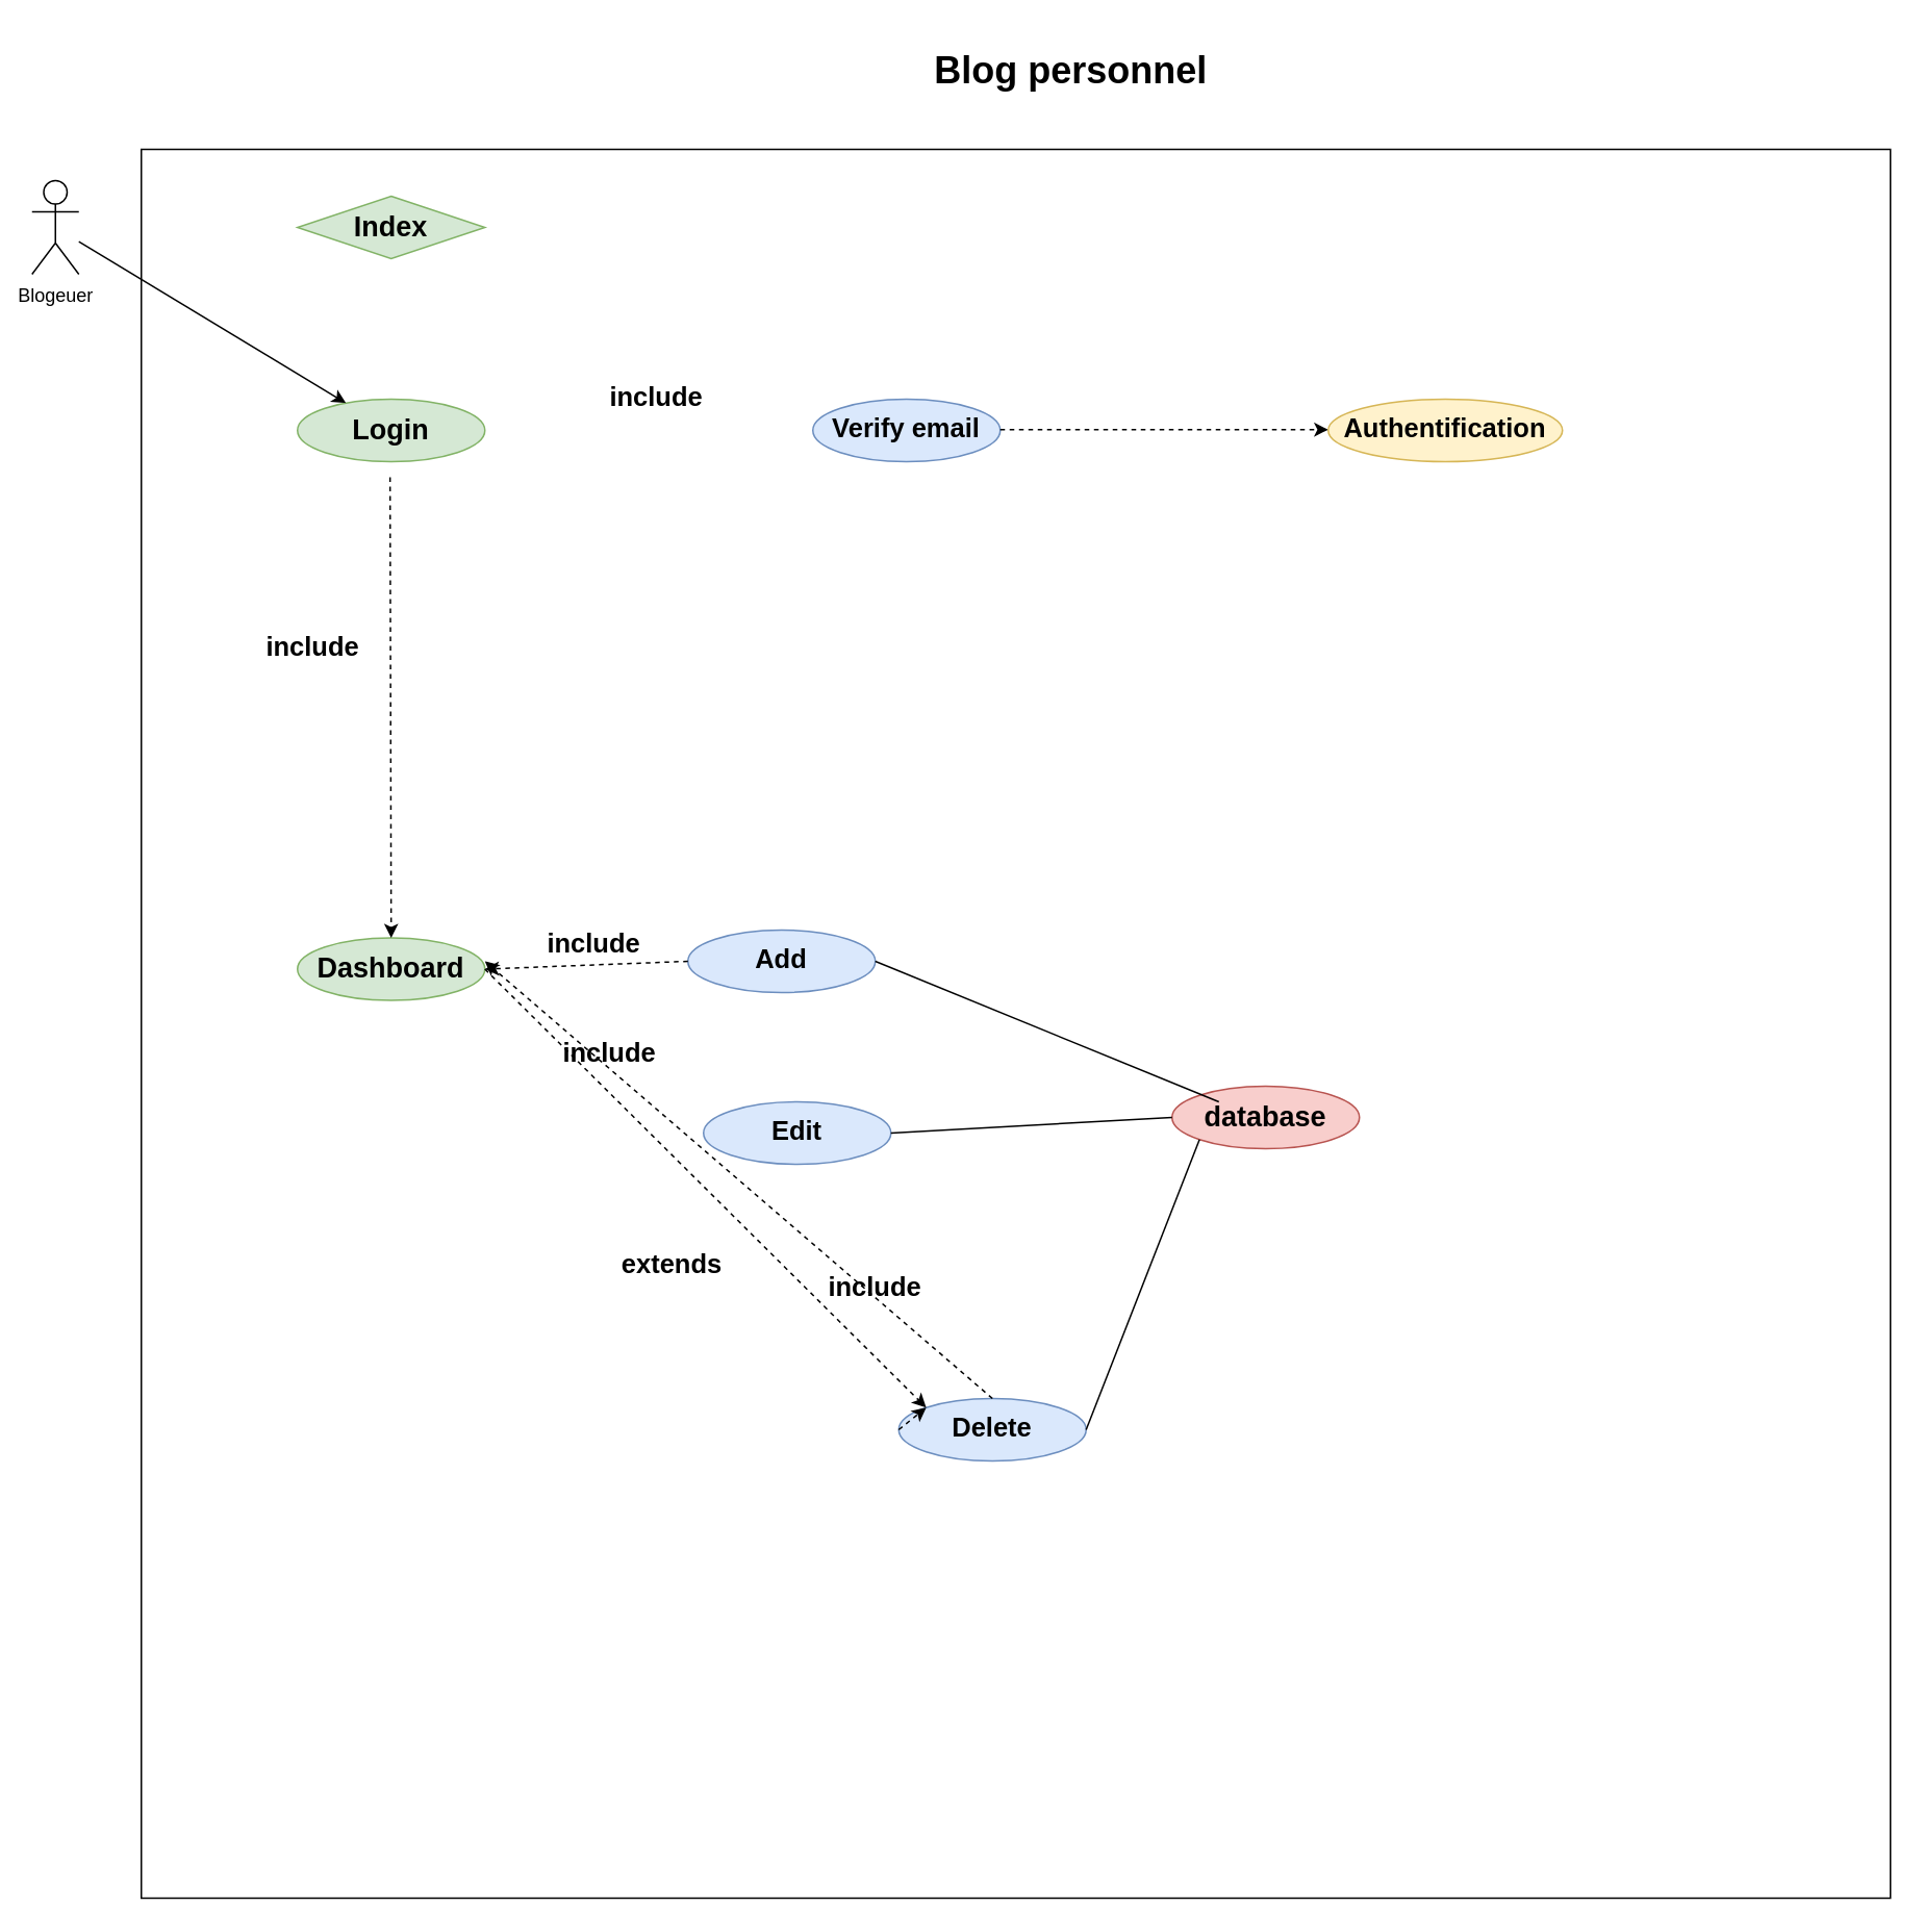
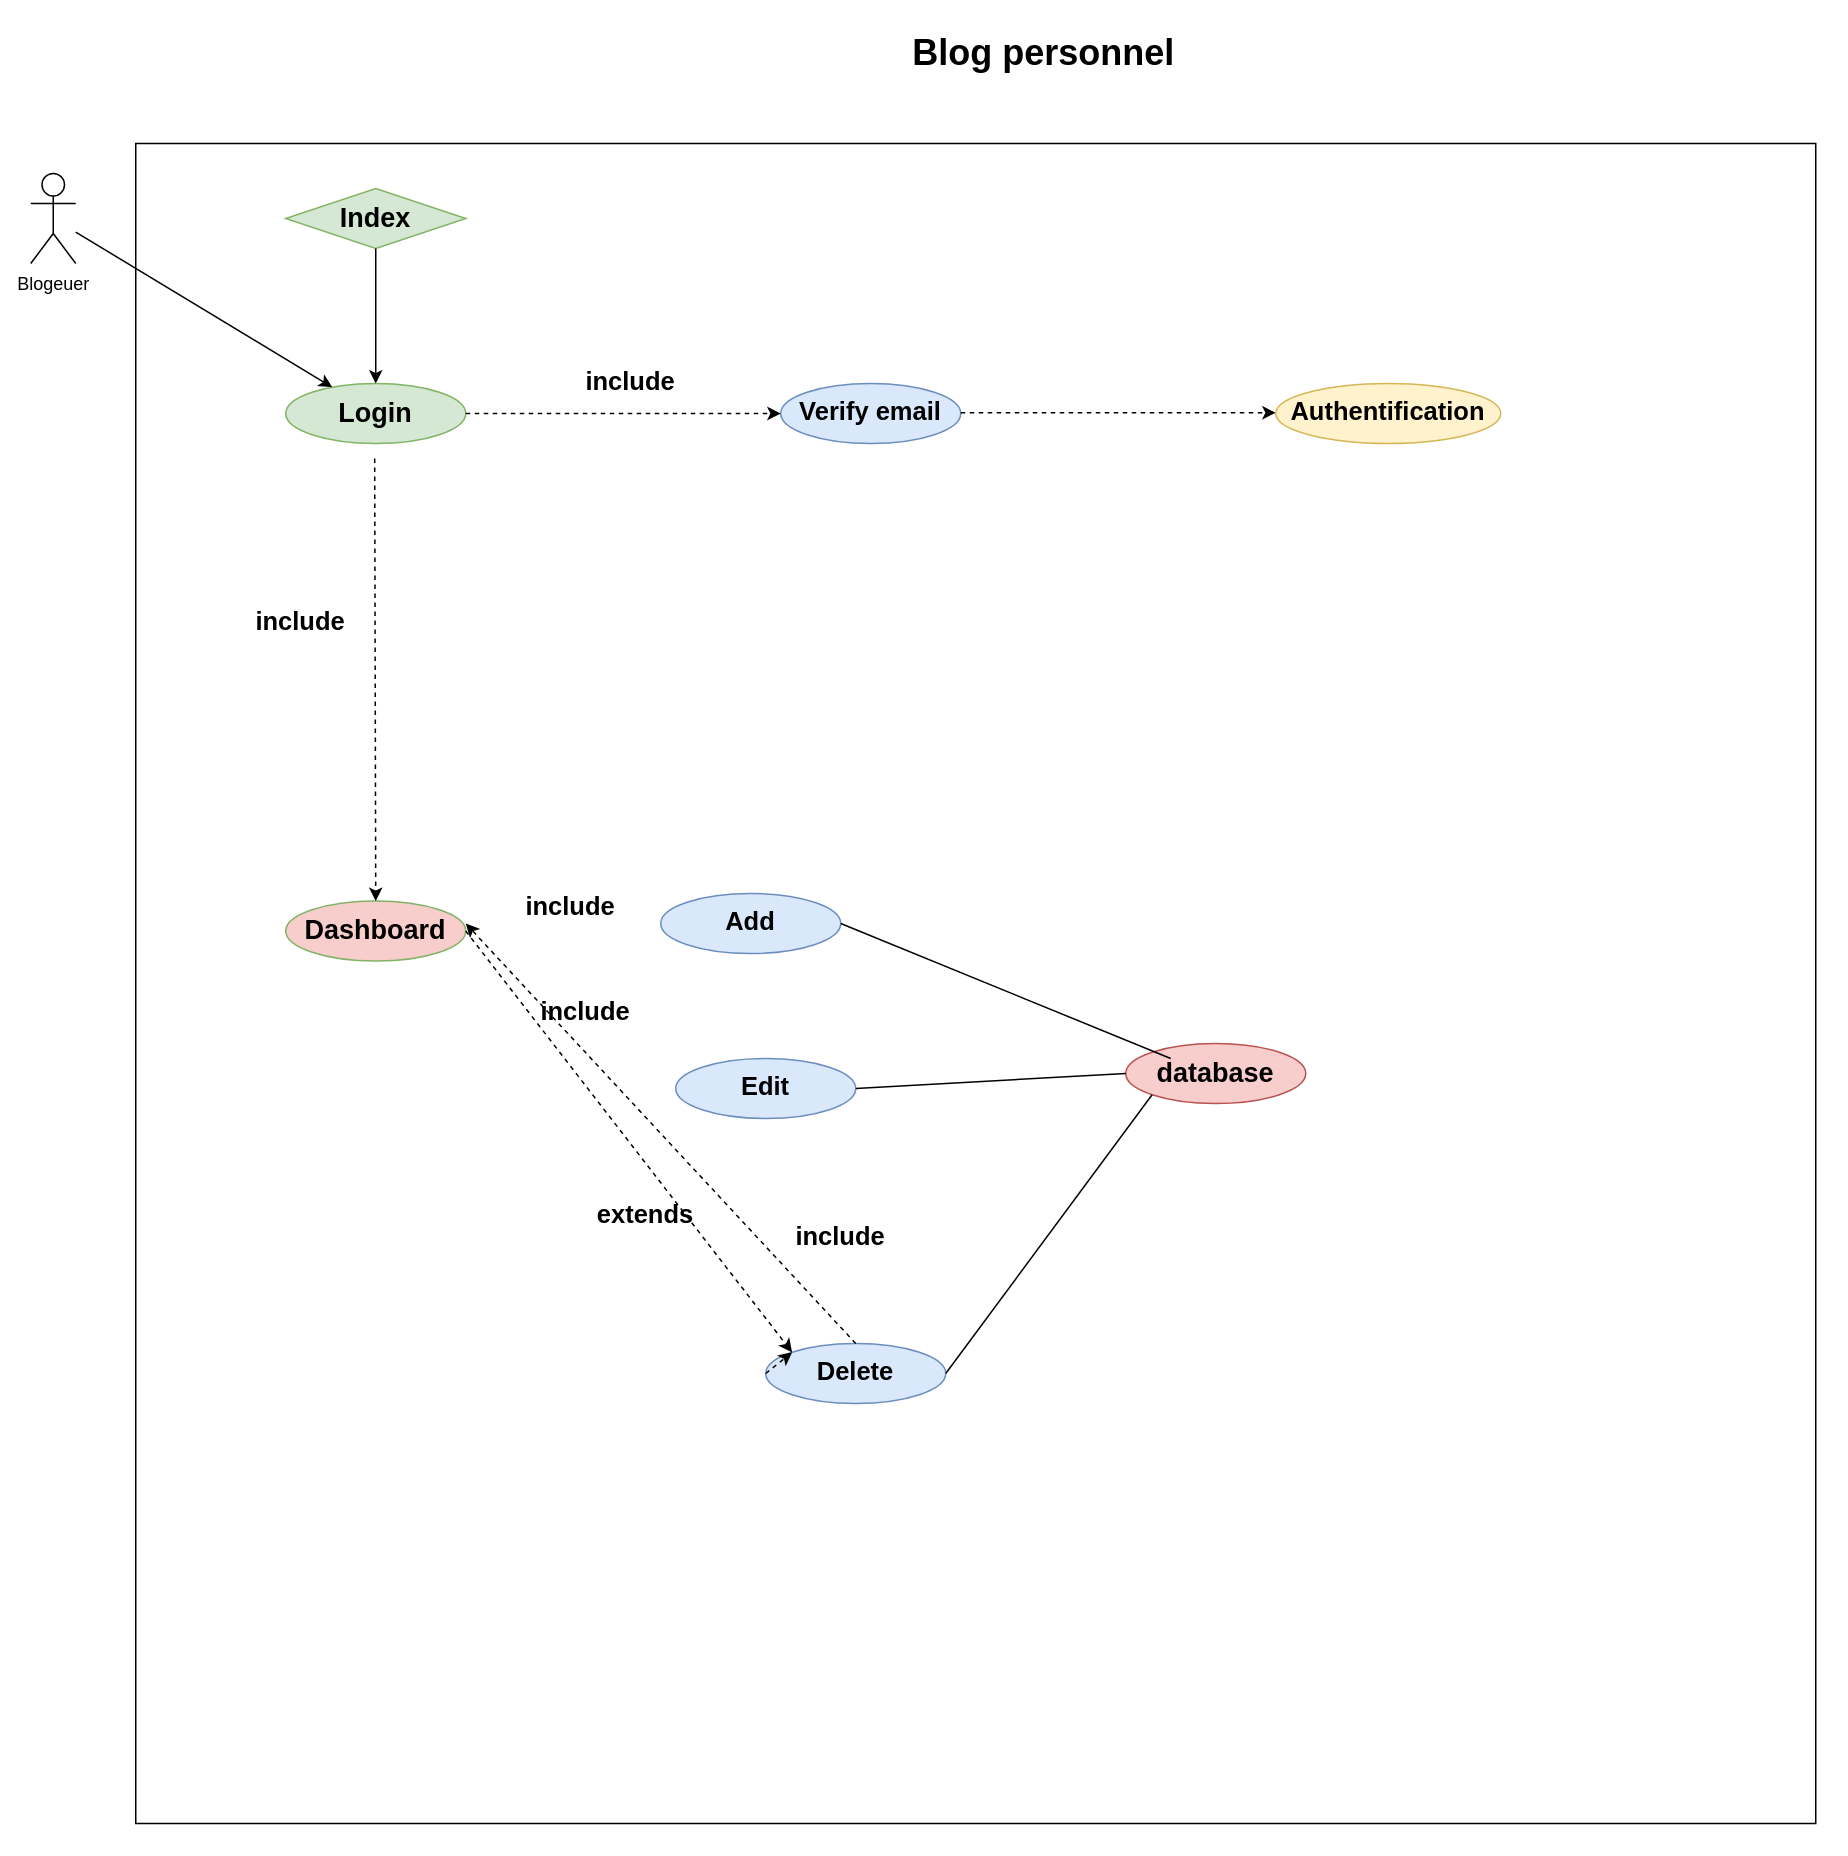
- <mxCell id="3" value="&lt;h1&gt;&lt;b&gt;Blog personnel&lt;/b&gt;&lt;/h1&gt;" style="text;html=1;align=center;verticalAlign=middle;resizable=0;points=[];autosize=1;" parent="1" vertex="1"><mxGeometry x="590" y="20" width="190" height="50" as="geometry" /></mxCell>
+ <mxCell id="3" value="&lt;h1&gt;&lt;b&gt;Blog personnel&lt;/b&gt;&lt;/h1&gt;" style="text;html=1;align=center;verticalAlign=middle;resizable=0;points=[];autosize=1;" parent="1" vertex="1"><mxGeometry x="600" y="10" width="190" height="50" as="geometry" /></mxCell>
+ <mxCell id="14" value="" style="endArrow=classic;html=1;entryX=0.5;entryY=0;entryDx=0;entryDy=0;exitX=0.5;exitY=1;exitDx=0;exitDy=0;" parent="1" source="13" target="4" edge="1"><mxGeometry width="50" height="50" relative="1" as="geometry"><mxPoint x="450" y="435" as="sourcePoint" /><mxPoint x="500" as="targetPoint" y="385" /></mxGeometry></mxCell>
+ <mxCell id="16" value="" style="endArrow=classic;html=1;entryX=0;entryY=0.5;entryDx=0;entryDy=0;exitX=1;exitY=0.5;exitDx=0;exitDy=0;dashed=1;" parent="1" source="4" target="5" edge="1"><mxGeometry width="50" height="50" relative="1" as="geometry"><mxPoint x="450" y="375" as="sourcePoint" /><mxPoint x="500" y="325" as="targetPoint" /></mxGeometry></mxCell>
- <mxCell id="19" value="" style="endArrow=classic;html=1;dashed=1;exitX=0;exitY=0.5;exitDx=0;exitDy=0;entryX=1;entryY=0.5;entryDx=0;entryDy=0;" parent="1" source="6" target="9" edge="1"><mxGeometry width="50" height="50" relative="1" as="geometry"><mxPoint x="390" y="525" as="sourcePoint" /><mxPoint x="320" y="625" as="targetPoint" /></mxGeometry></mxCell>
- <mxCell id="9" value="&lt;h2 style=&quot;line-height: 46.8px&quot;&gt;Dashboard&lt;/h2&gt;" style="ellipse;whiteSpace=wrap;html=1;fillColor=#d5e8d4;strokeColor=#82b366;" parent="1" vertex="1"><mxGeometry x="190" y="600" width="120" height="40" as="geometry" /></mxCell>
+ <mxCell id="9" value="&lt;h2 style=&quot;line-height: 46.8px&quot;&gt;Dashboard&lt;/h2&gt;" style="ellipse;whiteSpace=wrap;html=1;fillColor=#f8cecc;strokeColor=#82b366;" parent="1" vertex="1"><mxGeometry x="190" y="600" width="120" height="40" as="geometry" /></mxCell>
- <mxCell id="8" value="&lt;h3&gt;&lt;font style=&quot;font-size: 17px&quot;&gt;Delete&lt;/font&gt;&lt;/h3&gt;" style="ellipse;whiteSpace=wrap;html=1;fillColor=#dae8fc;strokeColor=#6c8ebf;" parent="1" vertex="1"><mxGeometry x="575" y="895" width="120" height="40" as="geometry" /></mxCell>
+ <mxCell id="8" value="&lt;h3&gt;&lt;font style=&quot;font-size: 17px&quot;&gt;Delete&lt;/font&gt;&lt;/h3&gt;" style="ellipse;whiteSpace=wrap;html=1;fillColor=#dae8fc;strokeColor=#6c8ebf;" parent="1" vertex="1"><mxGeometry x="510" y="895" width="120" height="40" as="geometry" /></mxCell>
